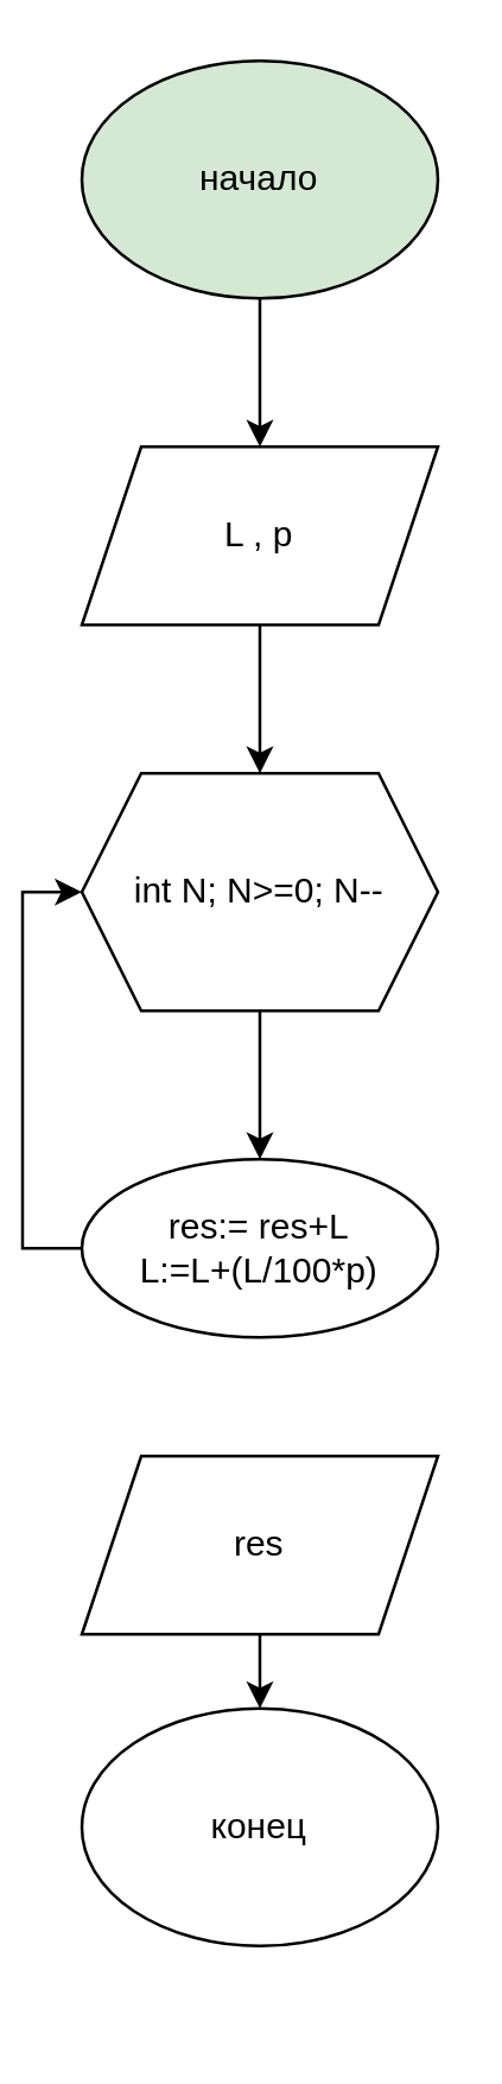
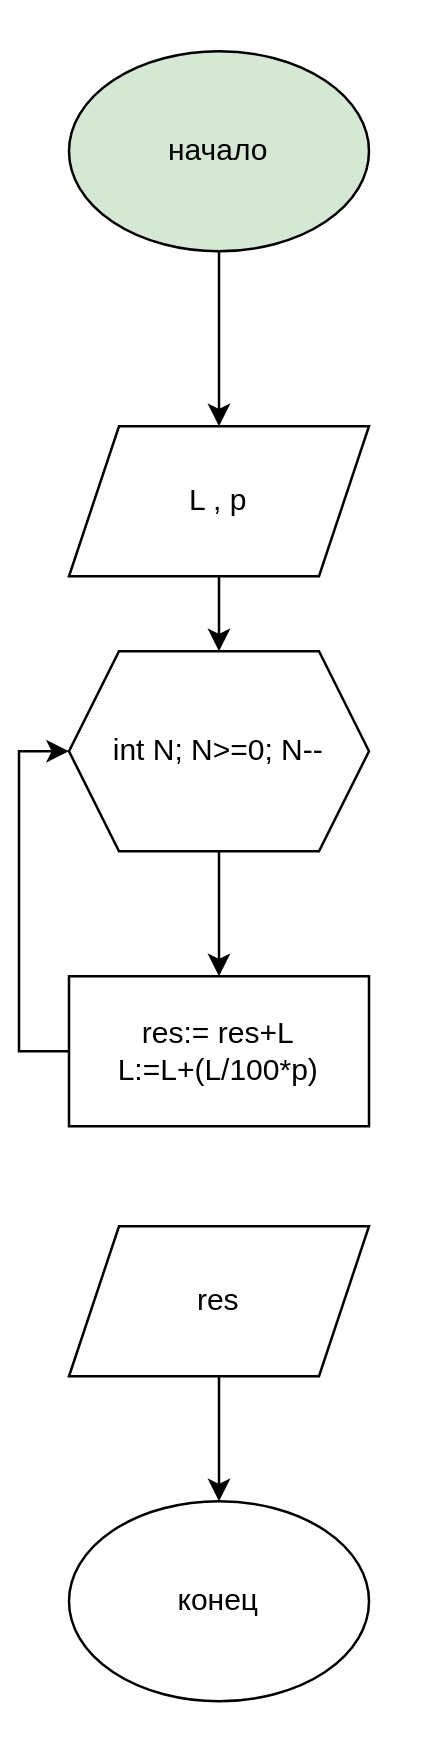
- <mxCell id="5" value="L , p" style="shape=parallelogram;perimeter=parallelogramPerimeter;whiteSpace=wrap;html=1;fixedSize=1;" vertex="1" parent="1"><mxGeometry x="20" y="150" width="120" height="60" as="geometry" /></mxCell>
+ <mxCell id="5" value="L , p" style="shape=parallelogram;perimeter=parallelogramPerimeter;whiteSpace=wrap;html=1;fixedSize=1;" vertex="1" parent="1"><mxGeometry x="20" y="170" width="120" height="60" as="geometry" /></mxCell>
- <mxCell id="9" value="&lt;div&gt;res:= res+L&lt;/div&gt;&lt;div&gt;L:=L+(L/100*p)&lt;br&gt;&lt;/div&gt;" style="ellipse;whiteSpace=wrap;html=1;" vertex="1" parent="1"><mxGeometry x="20" y="390" width="120" height="60" as="geometry" /></mxCell>
+ <mxCell id="9" value="&lt;div&gt;res:= res+L&lt;/div&gt;&lt;div&gt;L:=L+(L/100*p)&lt;br&gt;&lt;/div&gt;" style="rounded=0;whiteSpace=wrap;html=1;" vertex="1" parent="1"><mxGeometry x="20" y="390" width="120" height="60" as="geometry" /></mxCell>
- <mxCell id="12" value="конец" style="ellipse;whiteSpace=wrap;html=1;" vertex="1" parent="1"><mxGeometry x="20" y="575" width="120" height="80" as="geometry" /></mxCell>
+ <mxCell id="12" value="конец" style="ellipse;whiteSpace=wrap;html=1;" vertex="1" parent="1"><mxGeometry x="20" y="600" width="120" height="80" as="geometry" /></mxCell>
